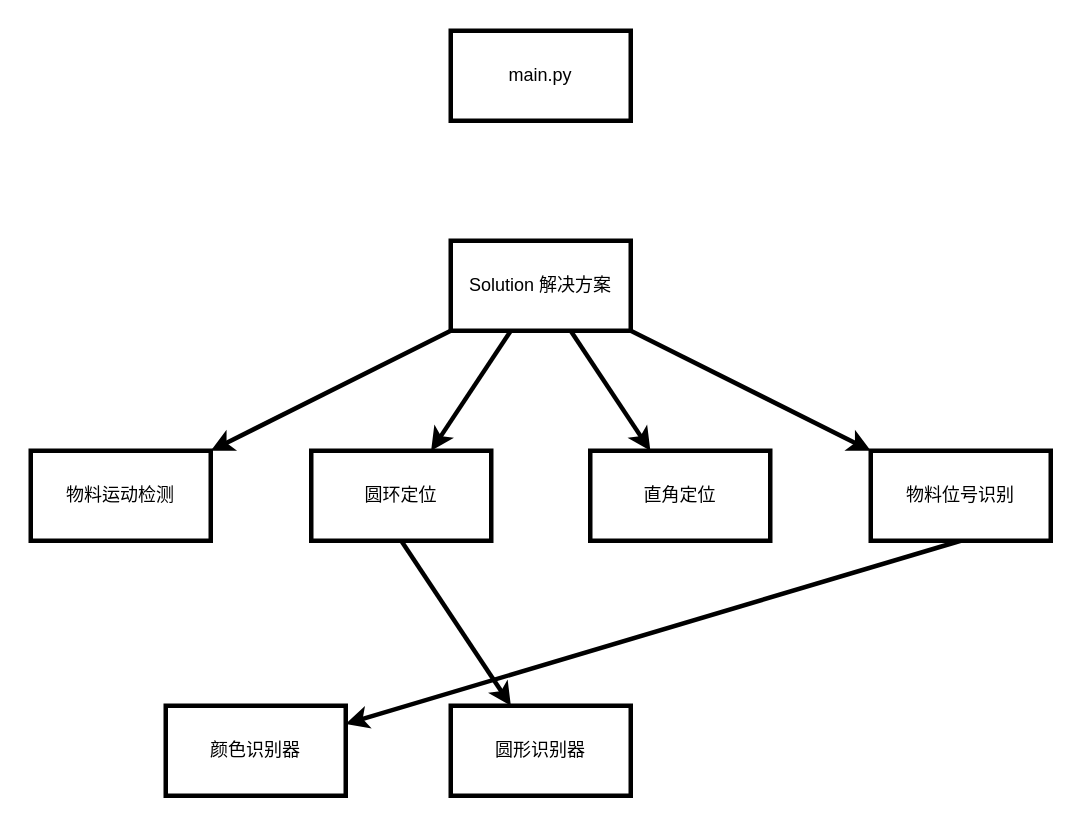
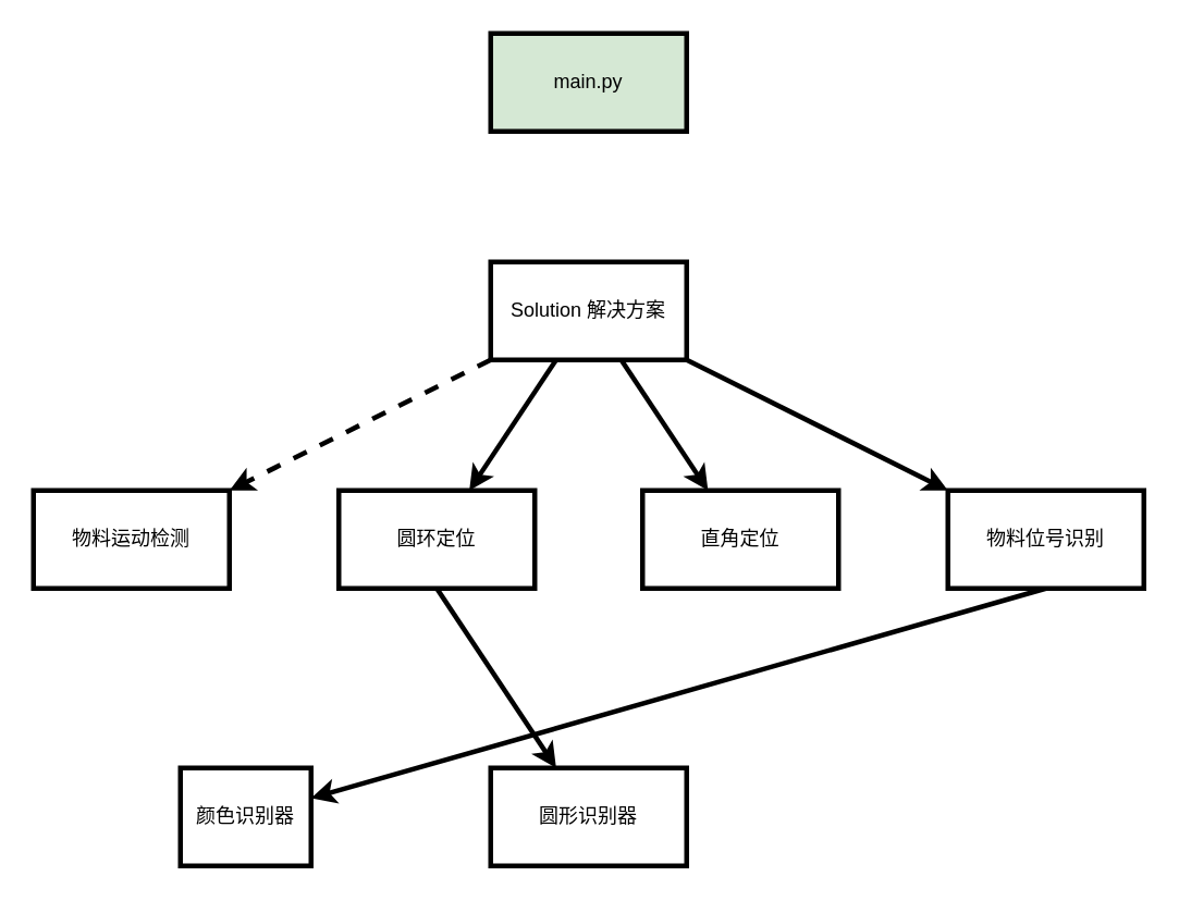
- <mxCell id="2" value="main.py" style="rounded=0;whiteSpace=wrap;html=1;strokeWidth=3;" vertex="1" parent="1"><mxGeometry x="300" y="20" width="120" height="60" as="geometry" /></mxCell>
+ <mxCell id="2" value="main.py" style="rounded=0;whiteSpace=wrap;html=1;strokeWidth=3;fillColor=#d5e8d4;" vertex="1" parent="1"><mxGeometry x="300" y="20" width="120" height="60" as="geometry" /></mxCell>
- <mxCell id="3" value="" style="edgeStyle=none;html=1;strokeWidth=3;" edge="1" parent="1" source="7" target="8"><mxGeometry relative="1" as="geometry" /></mxCell>
+ <mxCell id="3" value="" style="edgeStyle=none;html=1;strokeWidth=3;dashed=1;" edge="1" parent="1" source="7" target="8"><mxGeometry relative="1" as="geometry" /></mxCell>
- <mxCell id="15" value="颜色识别器" style="rounded=0;whiteSpace=wrap;html=1;strokeWidth=3;" vertex="1" parent="1"><mxGeometry x="110" y="470" width="120" height="60" as="geometry" /></mxCell>
+ <mxCell id="15" value="颜色识别器" style="rounded=0;whiteSpace=wrap;html=1;strokeWidth=3;" vertex="1" parent="1"><mxGeometry x="110" y="470" width="80" height="60" as="geometry" /></mxCell>
